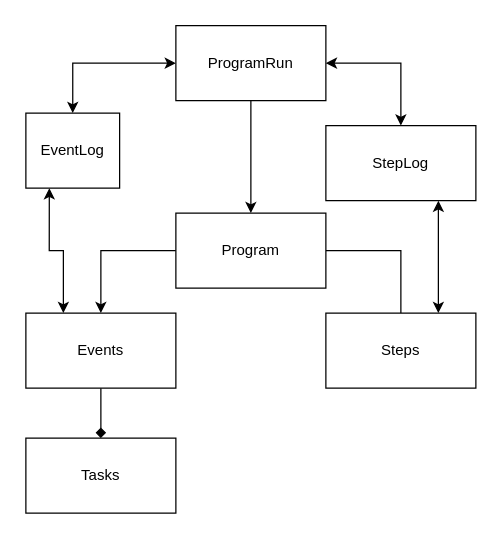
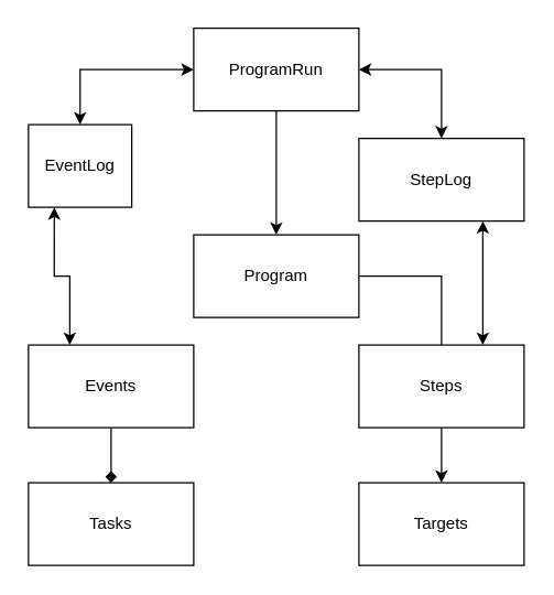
- <mxCell id="3" style="edgeStyle=orthogonalEdgeStyle;rounded=0;orthogonalLoop=1;jettySize=auto;html=1;entryX=0.5;entryY=0;entryDx=0;entryDy=0;exitX=0;exitY=0.5;exitDx=0;exitDy=0;" edge="1" parent="1" source="4" target="10"><mxGeometry relative="1" as="geometry" /></mxCell>
+ <mxCell id="6" style="edgeStyle=orthogonalEdgeStyle;rounded=0;orthogonalLoop=1;jettySize=auto;html=1;entryX=0.5;entryY=0;entryDx=0;entryDy=0;" edge="1" parent="1" source="7" target="5"><mxGeometry relative="1" as="geometry" /></mxCell>
+ <mxCell id="5" value="Targets" style="rounded=0;whiteSpace=wrap;html=1;" vertex="1" parent="1"><mxGeometry x="260" y="350" width="120" height="60" as="geometry" /></mxCell>
